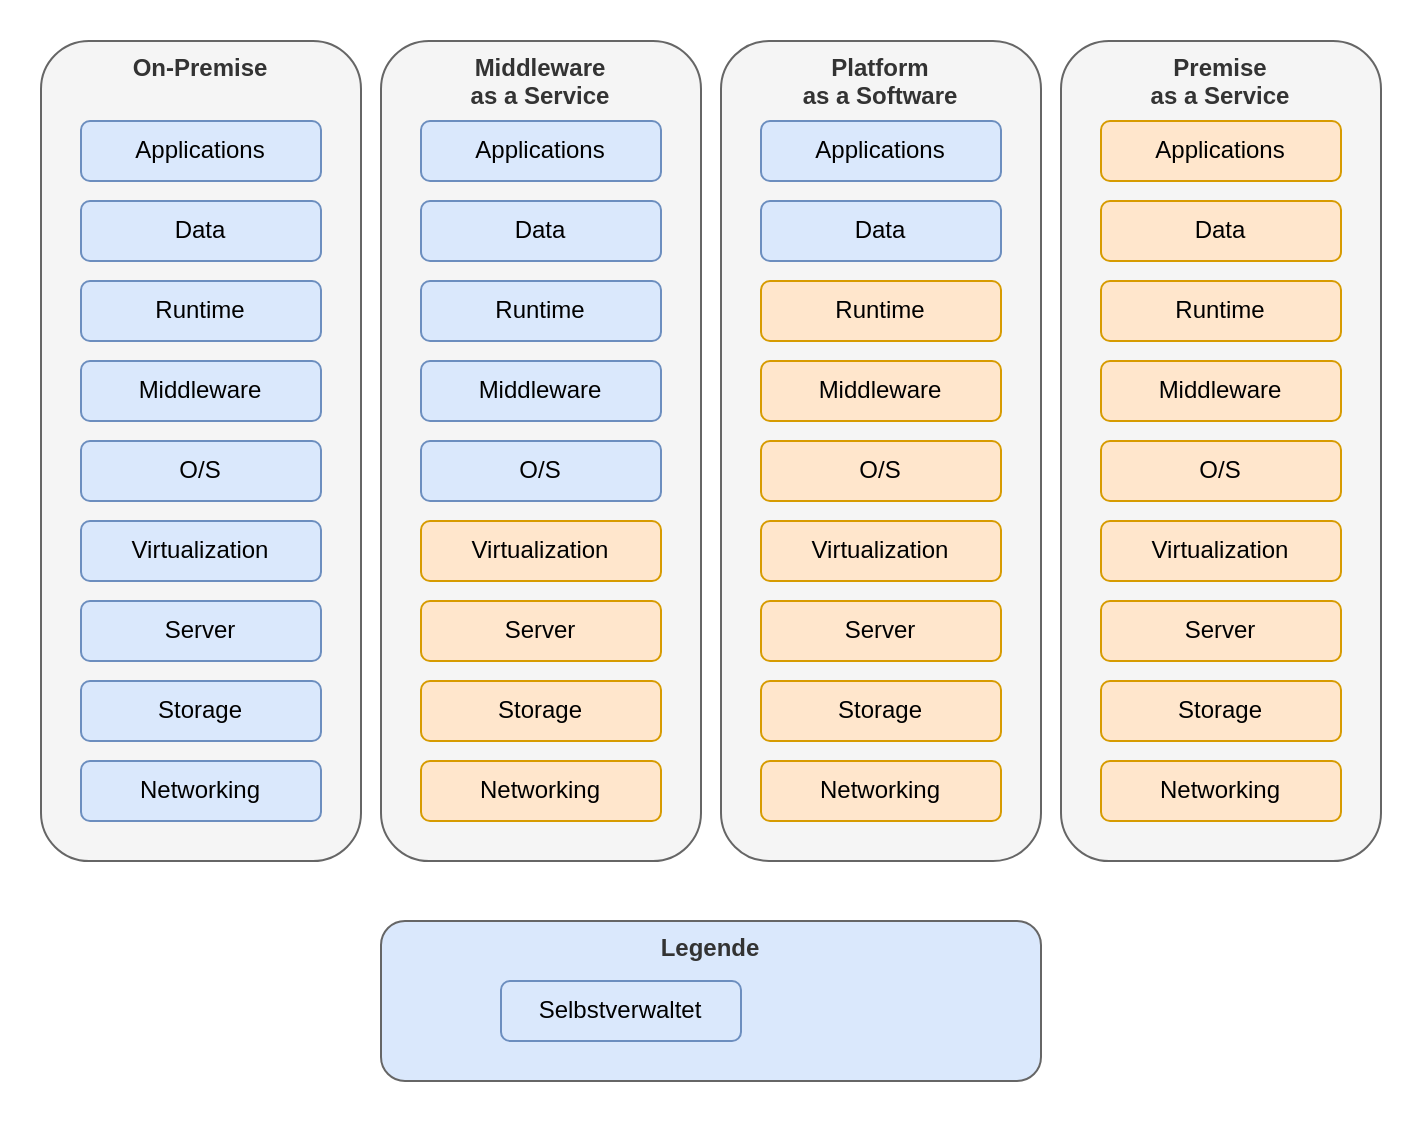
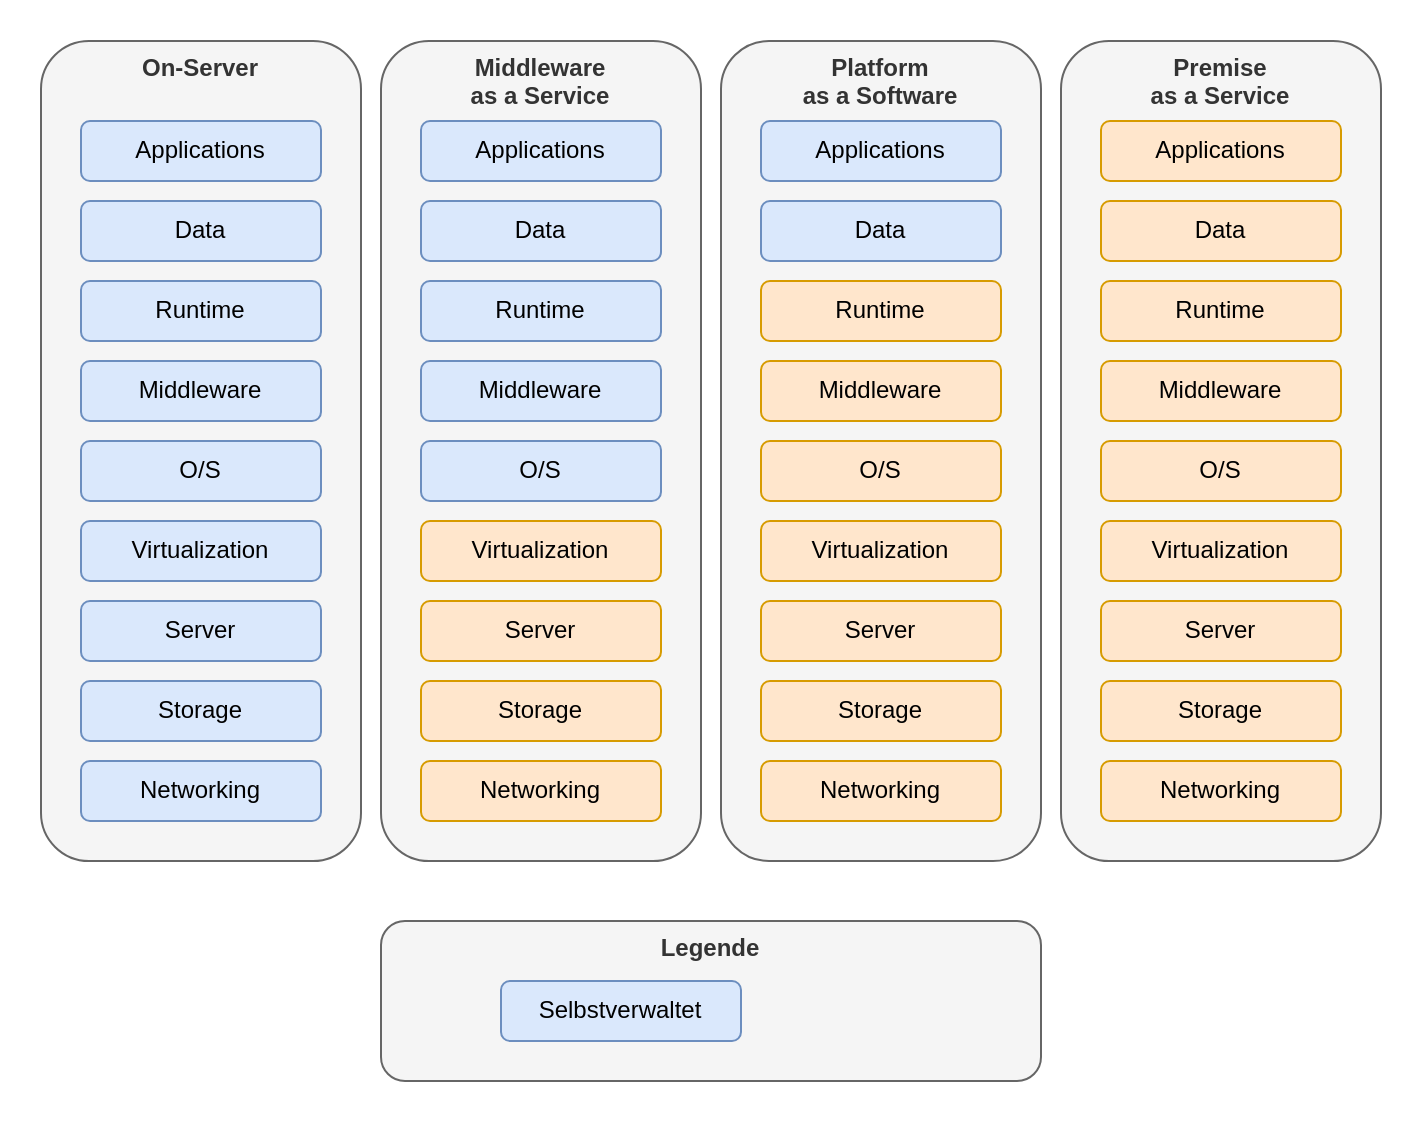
- <mxCell id="3" value="On-Premise" style="rounded=1;whiteSpace=wrap;html=1;verticalAlign=top;fontStyle=1;fillColor=#f5f5f5;strokeColor=#666666;fontColor=#333333;" vertex="1" parent="1"><mxGeometry x="20" y="20" width="160" height="410" as="geometry" /></mxCell>
+ <mxCell id="3" value="On-Server" style="rounded=1;whiteSpace=wrap;html=1;verticalAlign=top;fontStyle=1;fillColor=#f5f5f5;strokeColor=#666666;fontColor=#333333;" vertex="1" parent="1"><mxGeometry x="20" y="20" width="160" height="410" as="geometry" /></mxCell>
- <mxCell id="2" value="Legende" style="rounded=1;whiteSpace=wrap;html=1;fillColor=#dae8fc;strokeColor=#666666;fontColor=#333333;verticalAlign=top;fontStyle=1;" vertex="1" parent="1"><mxGeometry x="190" y="460" width="330" height="80" as="geometry" /></mxCell>
+ <mxCell id="2" value="Legende" style="rounded=1;whiteSpace=wrap;html=1;fillColor=#f5f5f5;strokeColor=#666666;fontColor=#333333;verticalAlign=top;fontStyle=1" vertex="1" parent="1"><mxGeometry x="190" y="460" width="330" height="80" as="geometry" /></mxCell>
